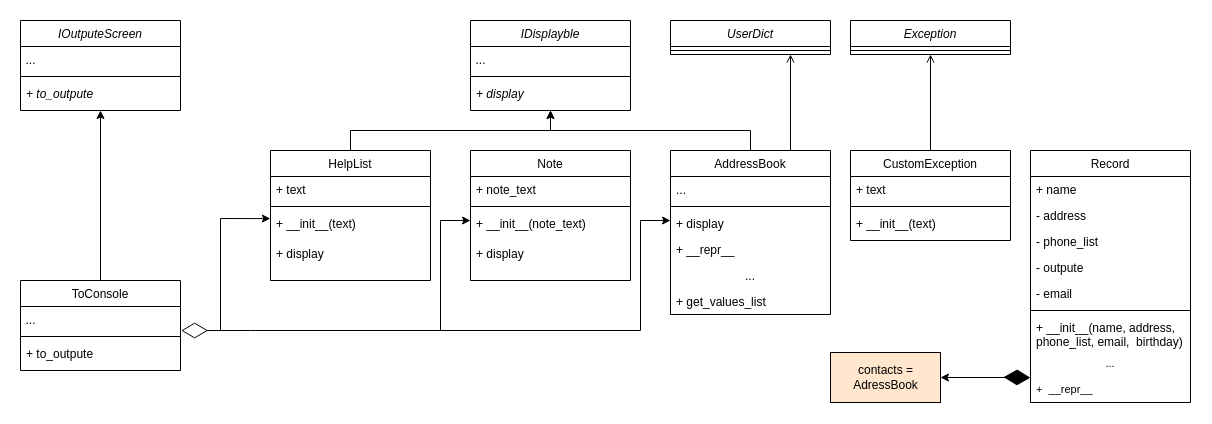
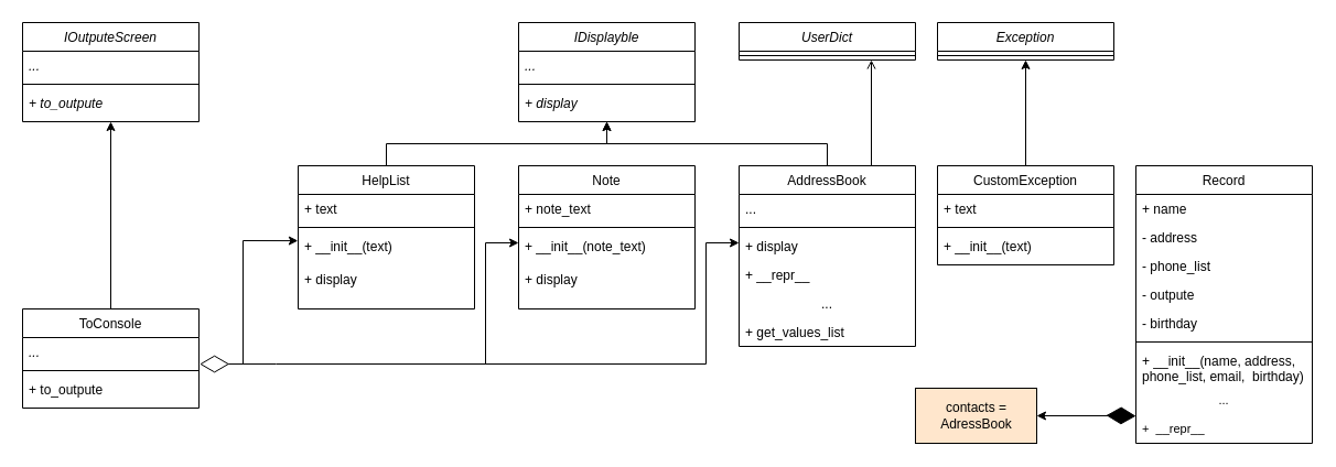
- <mxCell id="49" style="edgeStyle=orthogonalEdgeStyle;rounded=0;orthogonalLoop=1;jettySize=auto;html=1;exitX=0.5;exitY=0;exitDx=0;exitDy=0;entryX=0.5;entryY=1;entryDx=0;entryDy=0;fontSize=11;endArrow=open;" edge="1" parent="1" source="50" target="47"><mxGeometry relative="1" as="geometry" /></mxCell>
+ <mxCell id="49" style="edgeStyle=orthogonalEdgeStyle;rounded=0;orthogonalLoop=1;jettySize=auto;html=1;exitX=0.5;exitY=0;exitDx=0;exitDy=0;entryX=0.5;entryY=1;entryDx=0;entryDy=0;fontSize=11;" edge="1" parent="1" source="50" target="47"><mxGeometry relative="1" as="geometry" /></mxCell>
- <mxCell id="40" value="- email" style="text;align=left;verticalAlign=top;spacingLeft=4;spacingRight=4;overflow=hidden;rotatable=0;points=[[0,0.5],[1,0.5]];portConstraint=eastwest;" vertex="1" parent="35"><mxGeometry y="130" width="160" height="26" as="geometry" /></mxCell>
+ <mxCell id="40" value="- birthday" style="text;align=left;verticalAlign=top;spacingLeft=4;spacingRight=4;overflow=hidden;rotatable=0;points=[[0,0.5],[1,0.5]];portConstraint=eastwest;" vertex="1" parent="35"><mxGeometry y="130" width="160" height="26" as="geometry" /></mxCell>
